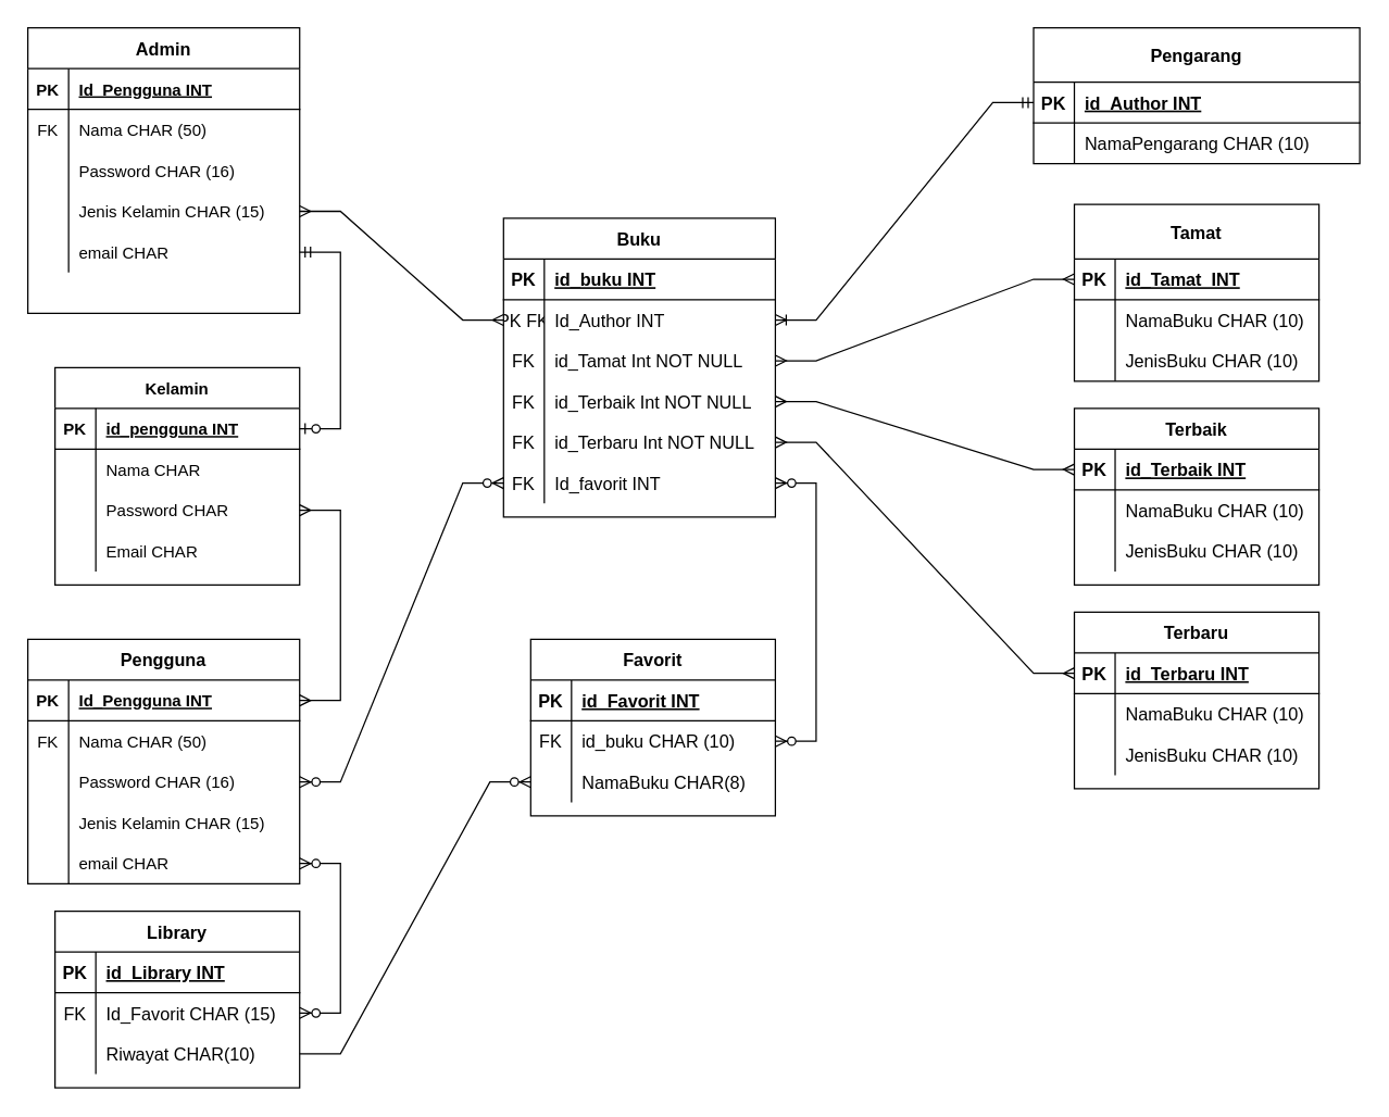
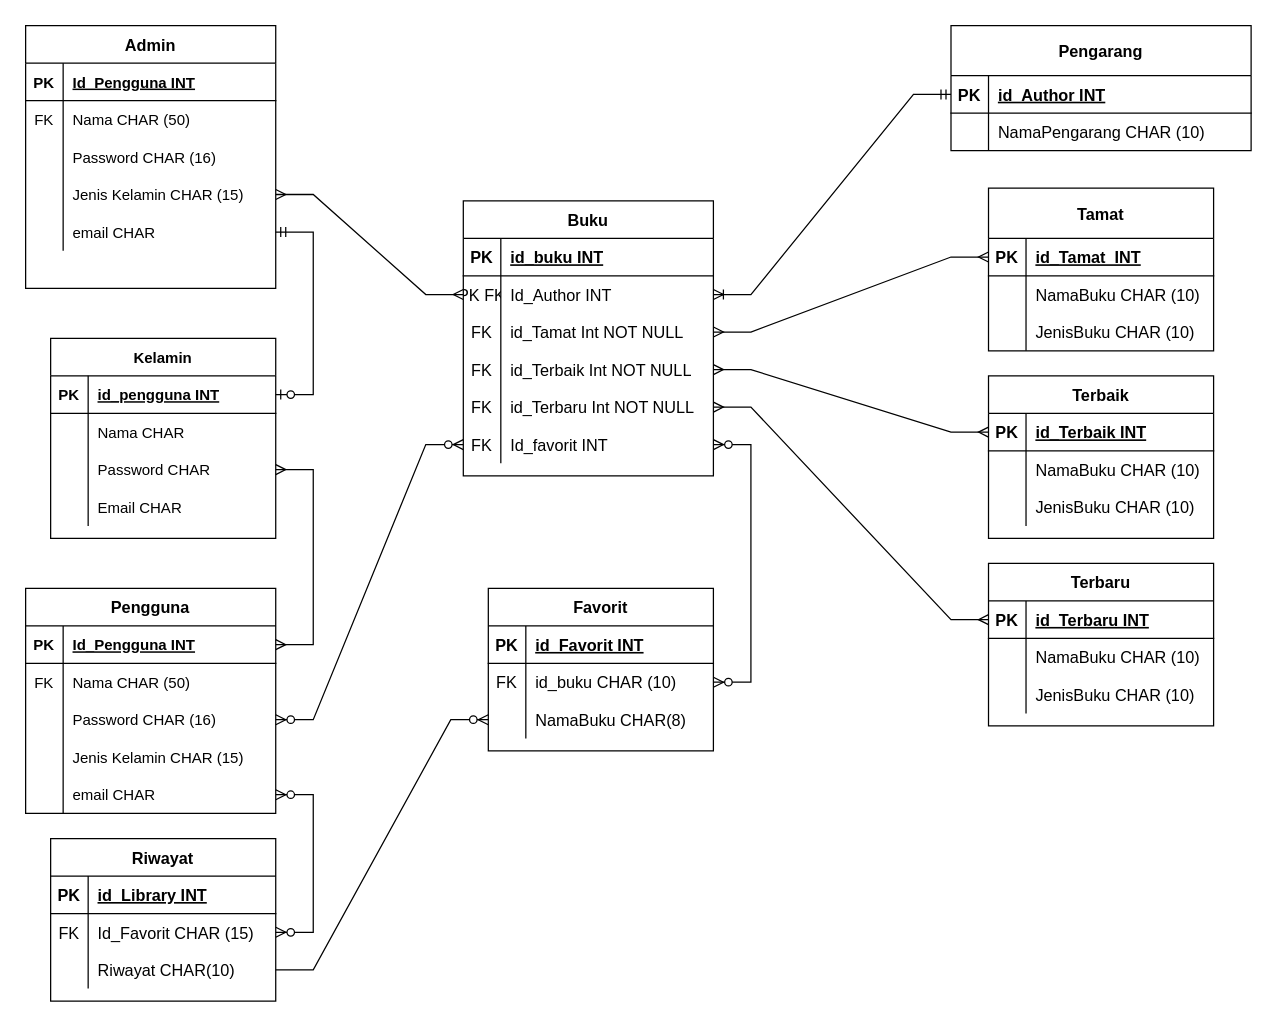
- <mxCell id="37" value="Library" style="shape=table;startSize=30;container=1;collapsible=1;childLayout=tableLayout;fixedRows=1;rowLines=0;fontStyle=1;align=center;resizeLast=1;fontSize=13;" parent="1" vertex="1"><mxGeometry x="40" y="670" width="180" height="130" as="geometry" /></mxCell>
+ <mxCell id="37" value="Riwayat" style="shape=table;startSize=30;container=1;collapsible=1;childLayout=tableLayout;fixedRows=1;rowLines=0;fontStyle=1;align=center;resizeLast=1;fontSize=13;" parent="1" vertex="1"><mxGeometry x="40" y="670" width="180" height="130" as="geometry" /></mxCell>
